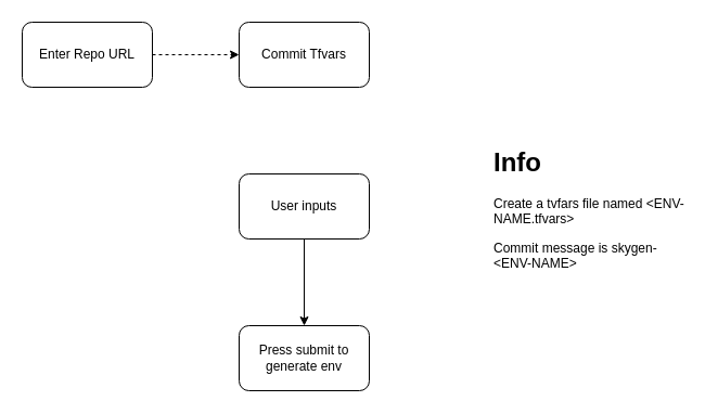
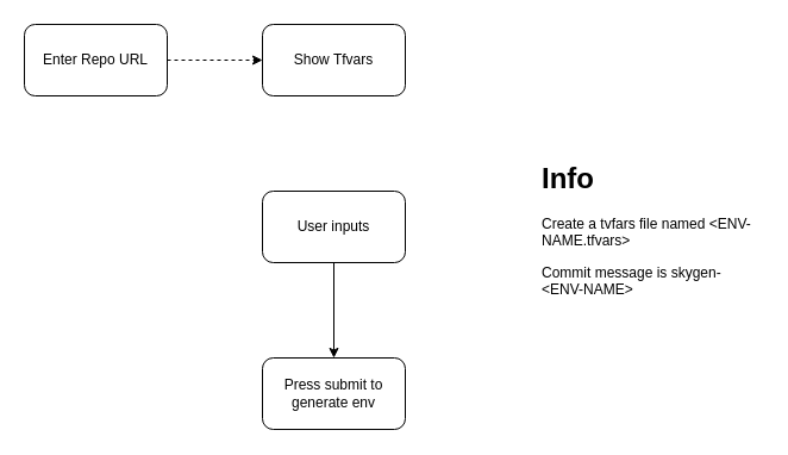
- <mxCell id="4" value="Commit Tfvars" style="whiteSpace=wrap;html=1;rounded=1;" parent="1" vertex="1"><mxGeometry x="220" y="20" width="120" height="60" as="geometry" /></mxCell>
+ <mxCell id="4" value="Show Tfvars" style="whiteSpace=wrap;html=1;rounded=1;" parent="1" vertex="1"><mxGeometry x="220" y="20" width="120" height="60" as="geometry" /></mxCell>
